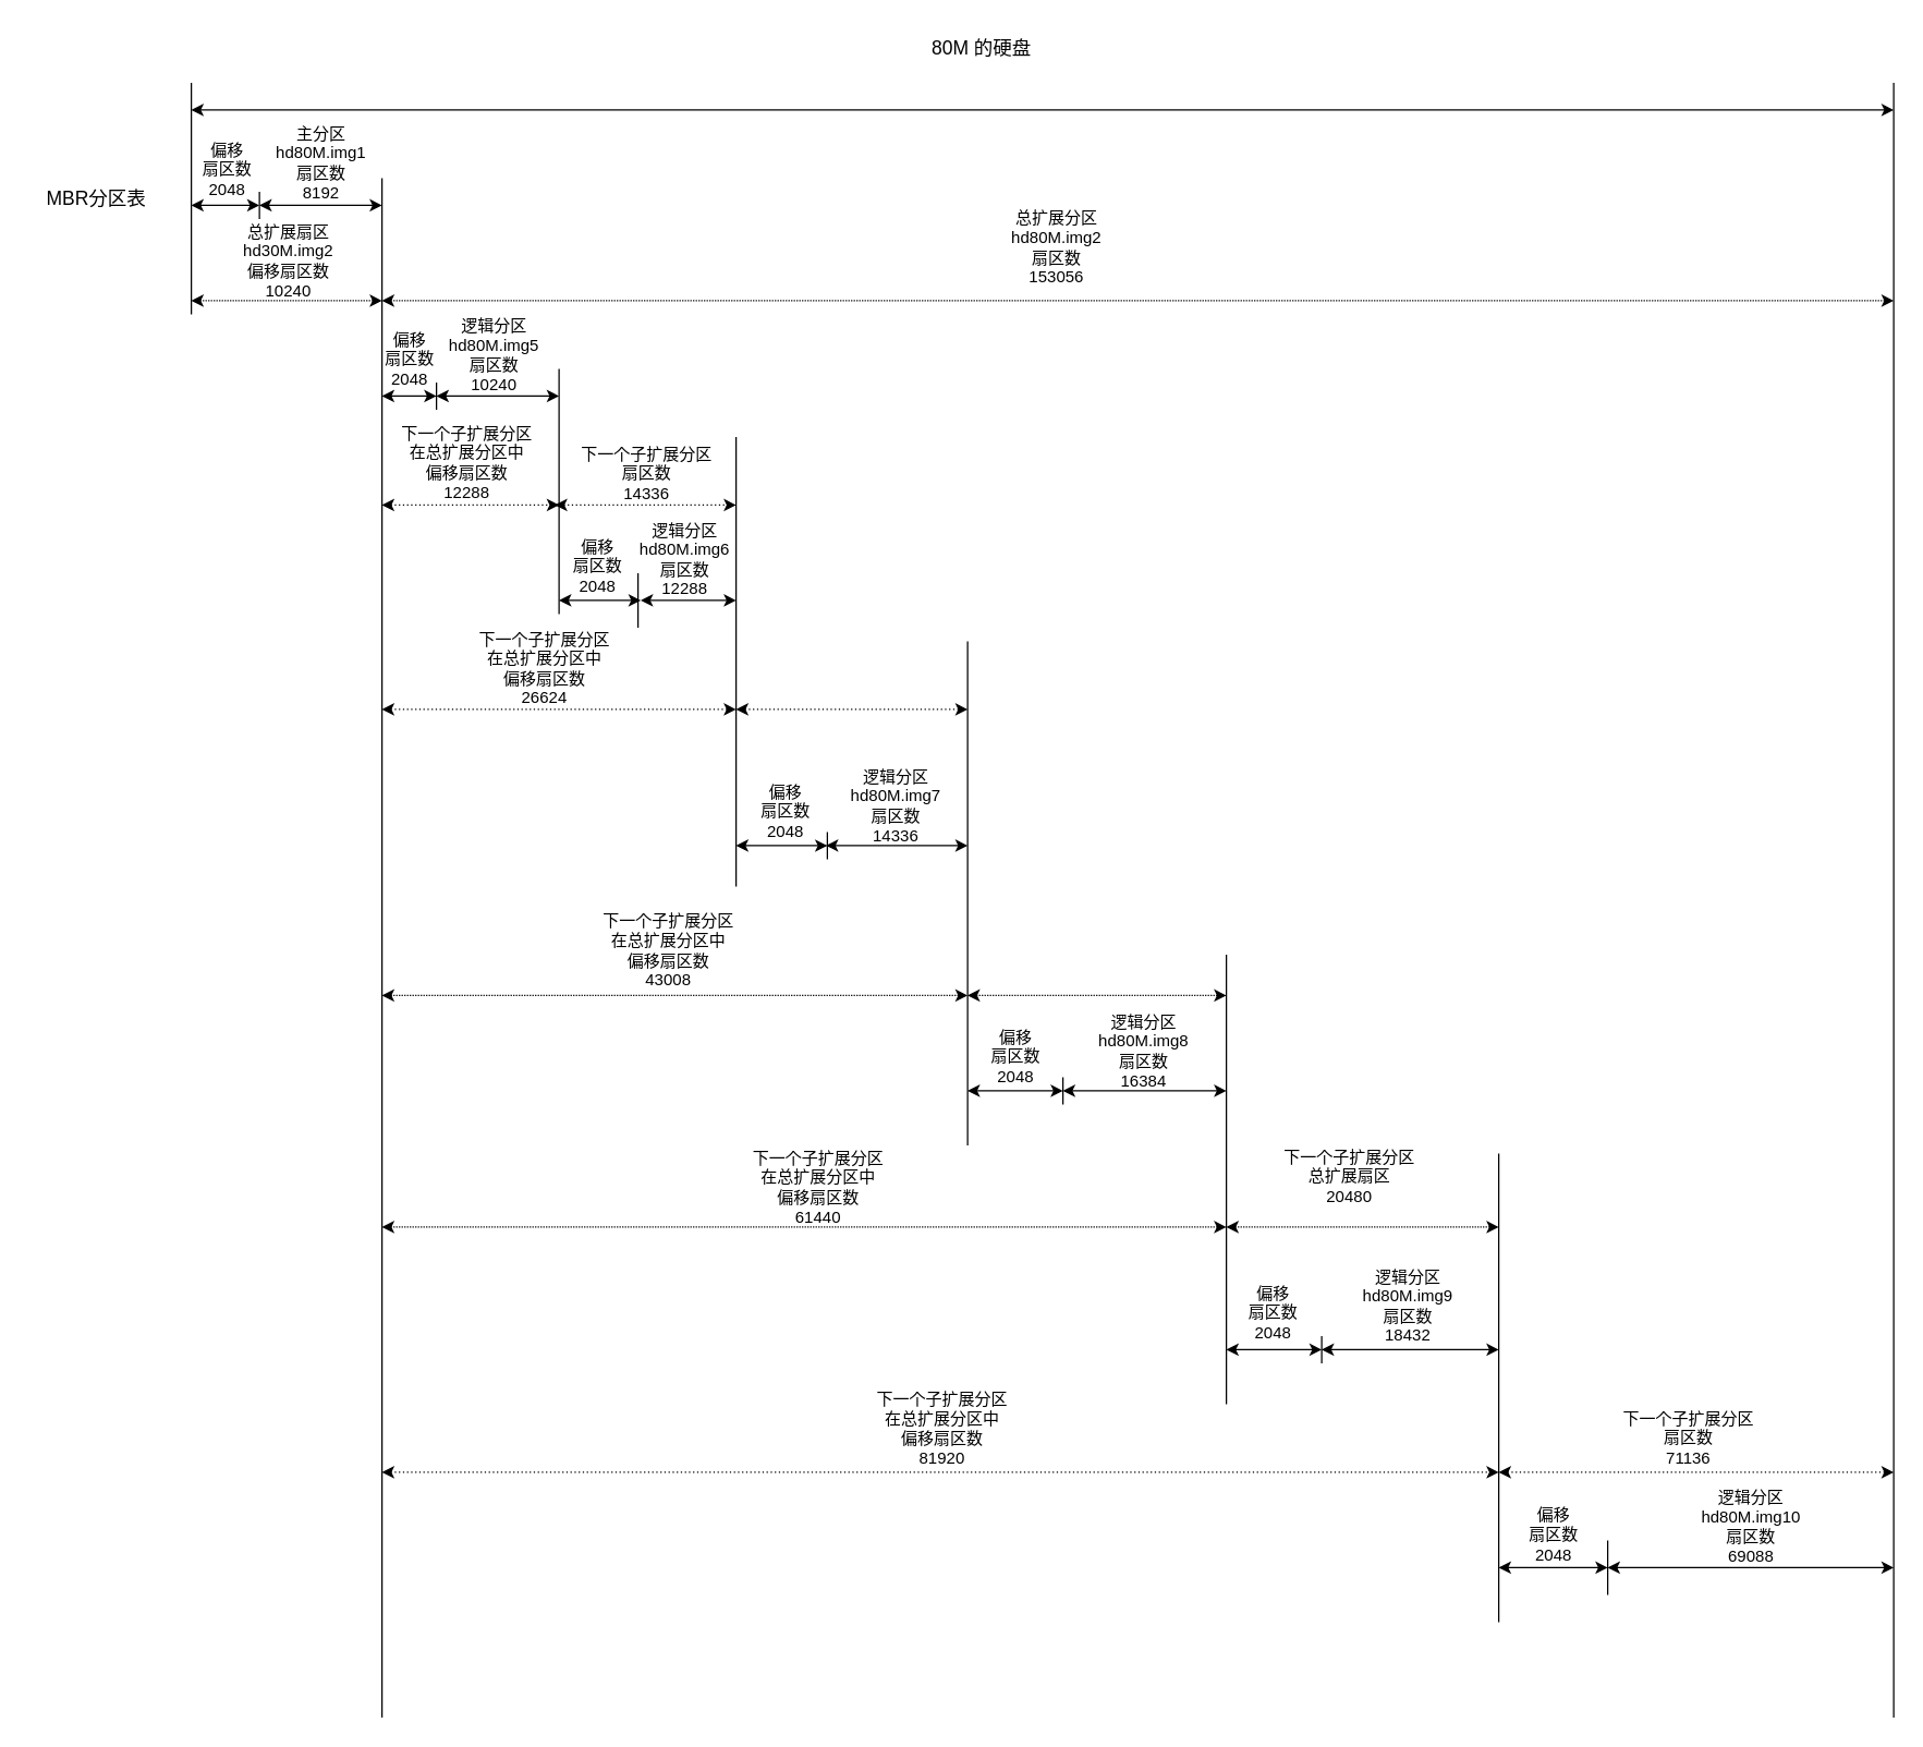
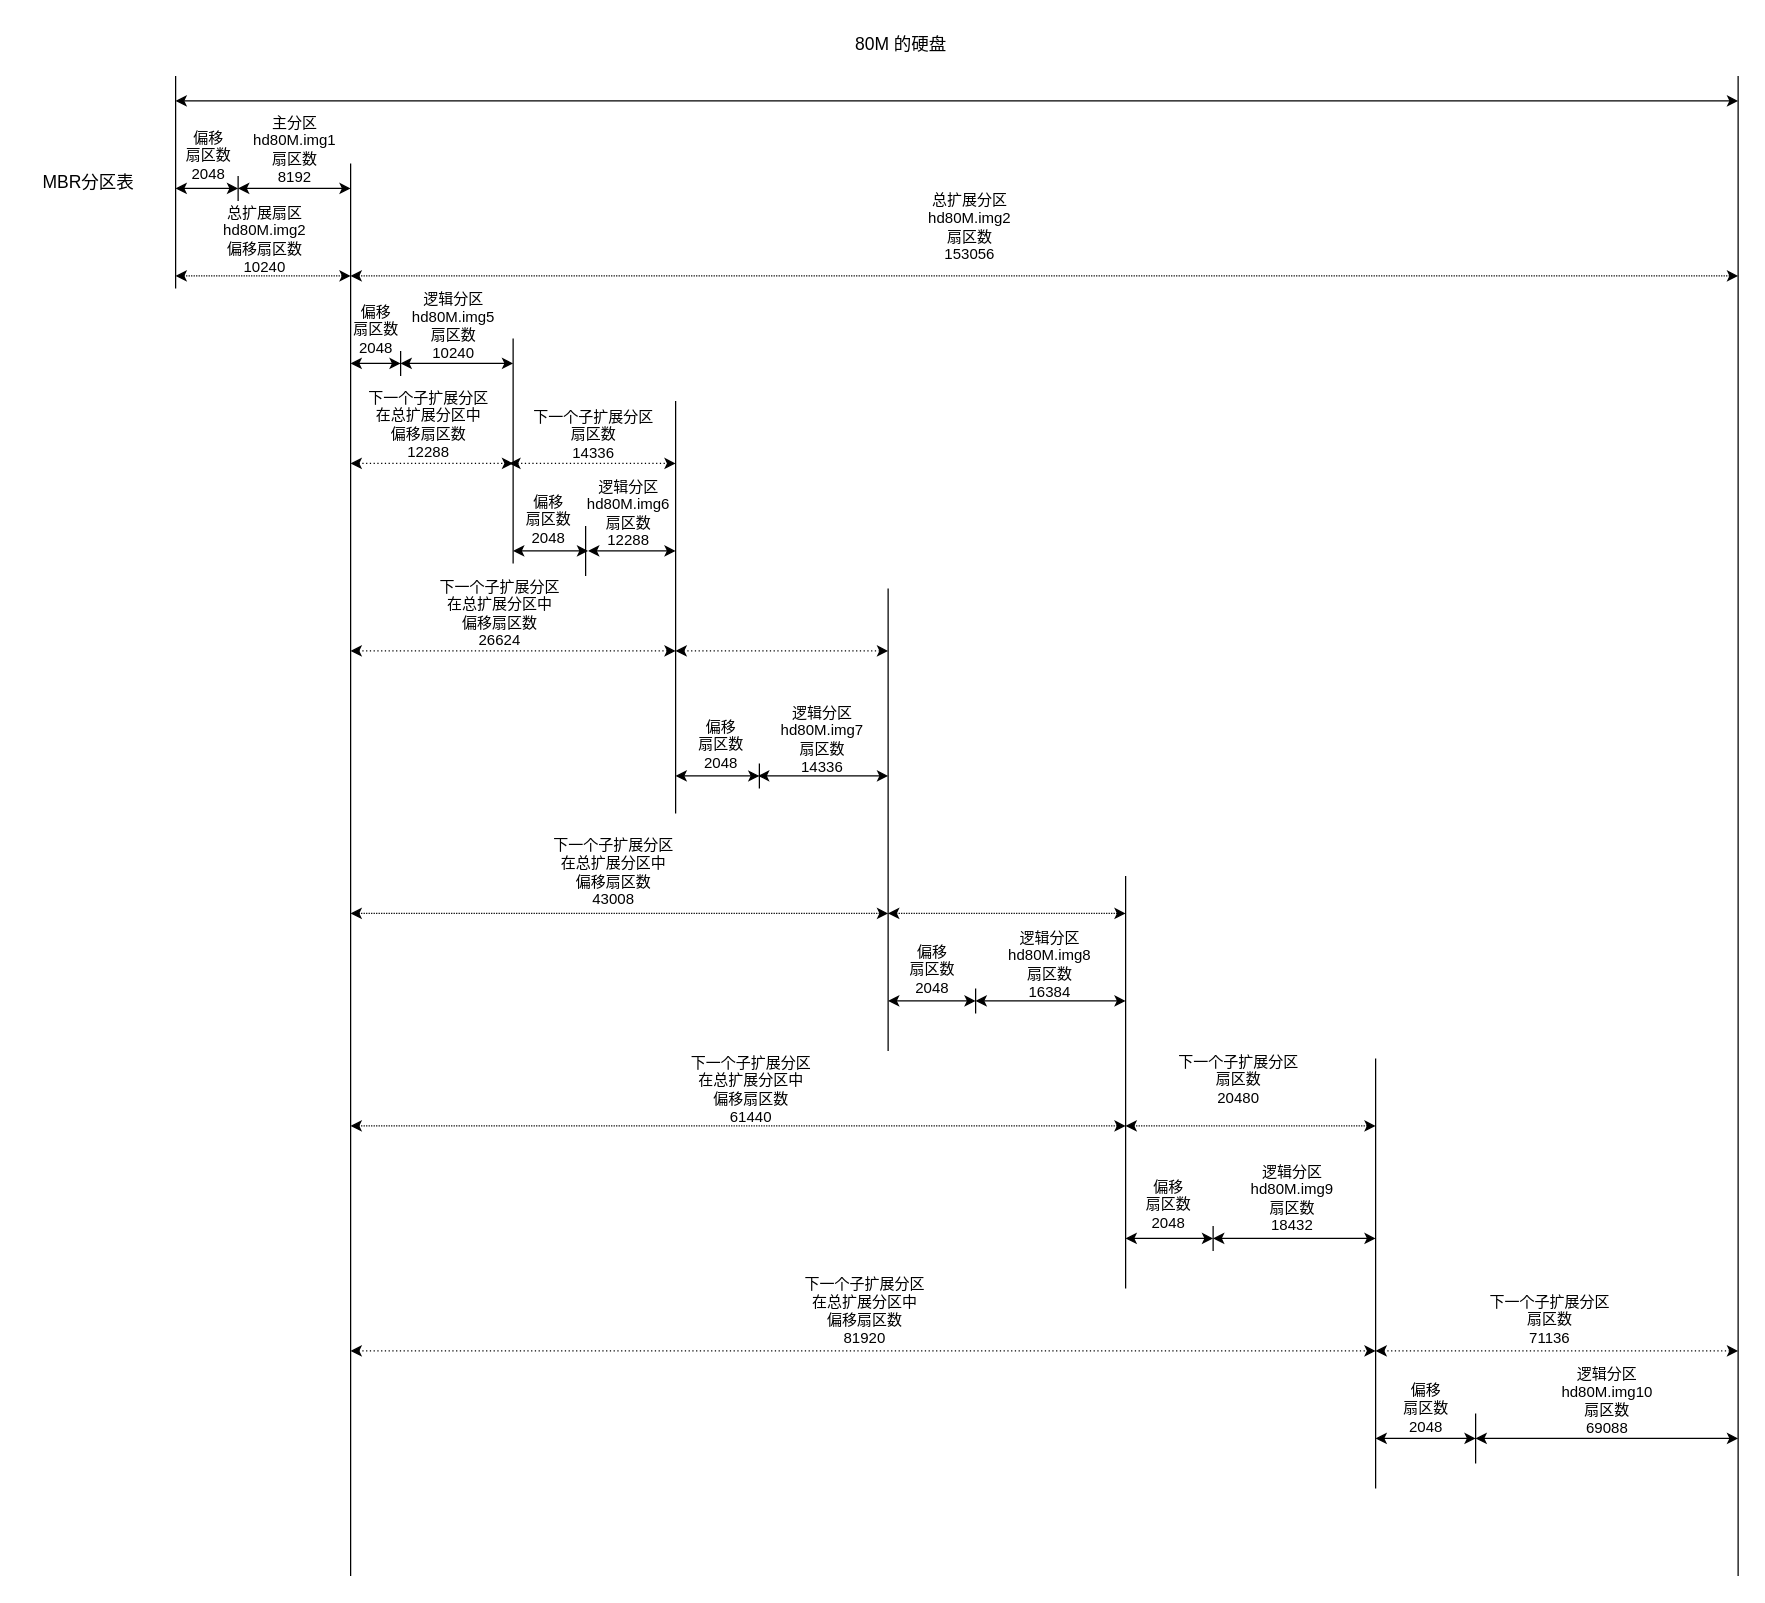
- <mxCell id="15" value="总扩展扇区&lt;br&gt;hd30M.img2&lt;br&gt;偏移扇区数&lt;br&gt;10240" style="text;html=1;align=center;verticalAlign=middle;resizable=0;points=[];autosize=1;strokeColor=none;fillColor=none;" vertex="1" parent="1"><mxGeometry x="166" y="156" width="90" height="70" as="geometry" /></mxCell>
+ <mxCell id="15" value="总扩展扇区&lt;br&gt;hd80M.img2&lt;br&gt;偏移扇区数&lt;br&gt;10240" style="text;html=1;align=center;verticalAlign=middle;resizable=0;points=[];autosize=1;strokeColor=none;fillColor=none;" vertex="1" parent="1"><mxGeometry x="166" y="156" width="90" height="70" as="geometry" /></mxCell>
- <mxCell id="55" value="下一个子扩展分区&lt;br&gt;总扩展扇区&lt;br&gt;20480" style="text;html=1;align=center;verticalAlign=middle;resizable=0;points=[];autosize=1;strokeColor=none;fillColor=none;" vertex="1" parent="1"><mxGeometry x="930" y="833" width="120" height="60" as="geometry" /></mxCell>
+ <mxCell id="55" value="下一个子扩展分区&lt;br&gt;扇区数&lt;br&gt;20480" style="text;html=1;align=center;verticalAlign=middle;resizable=0;points=[];autosize=1;strokeColor=none;fillColor=none;" vertex="1" parent="1"><mxGeometry x="930" y="833" width="120" height="60" as="geometry" /></mxCell>
